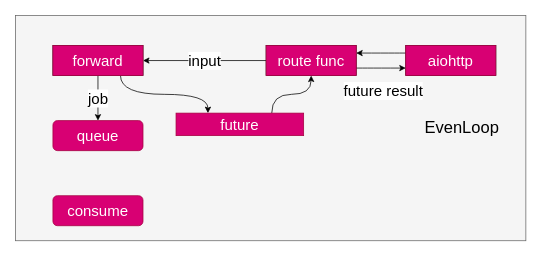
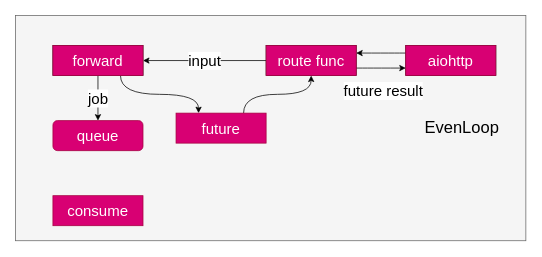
- <mxCell id="11" value="future" style="rounded=0;whiteSpace=wrap;html=1;fontSize=20;fillColor=#d80073;strokeColor=#A50040;fontColor=#ffffff;" vertex="1" parent="1"><mxGeometry x="234" y="150" width="170" height="30" as="geometry" /></mxCell>
+ <mxCell id="11" value="future" style="rounded=0;whiteSpace=wrap;html=1;fontSize=20;fillColor=#d80073;strokeColor=#A50040;fontColor=#ffffff;" vertex="1" parent="1"><mxGeometry x="234" y="150" width="120" height="40" as="geometry" /></mxCell>
- <mxCell id="12" value="consume" style="whiteSpace=wrap;html=1;fontSize=20;fillColor=#d80073;strokeColor=#A50040;fontColor=#ffffff;rounded=1;" vertex="1" parent="1"><mxGeometry x="70" y="260" width="120" height="40" as="geometry" /></mxCell>
+ <mxCell id="12" value="consume" style="rounded=0;whiteSpace=wrap;html=1;fontSize=20;fillColor=#d80073;strokeColor=#A50040;fontColor=#ffffff;" vertex="1" parent="1"><mxGeometry x="70" y="260" width="120" height="40" as="geometry" /></mxCell>
